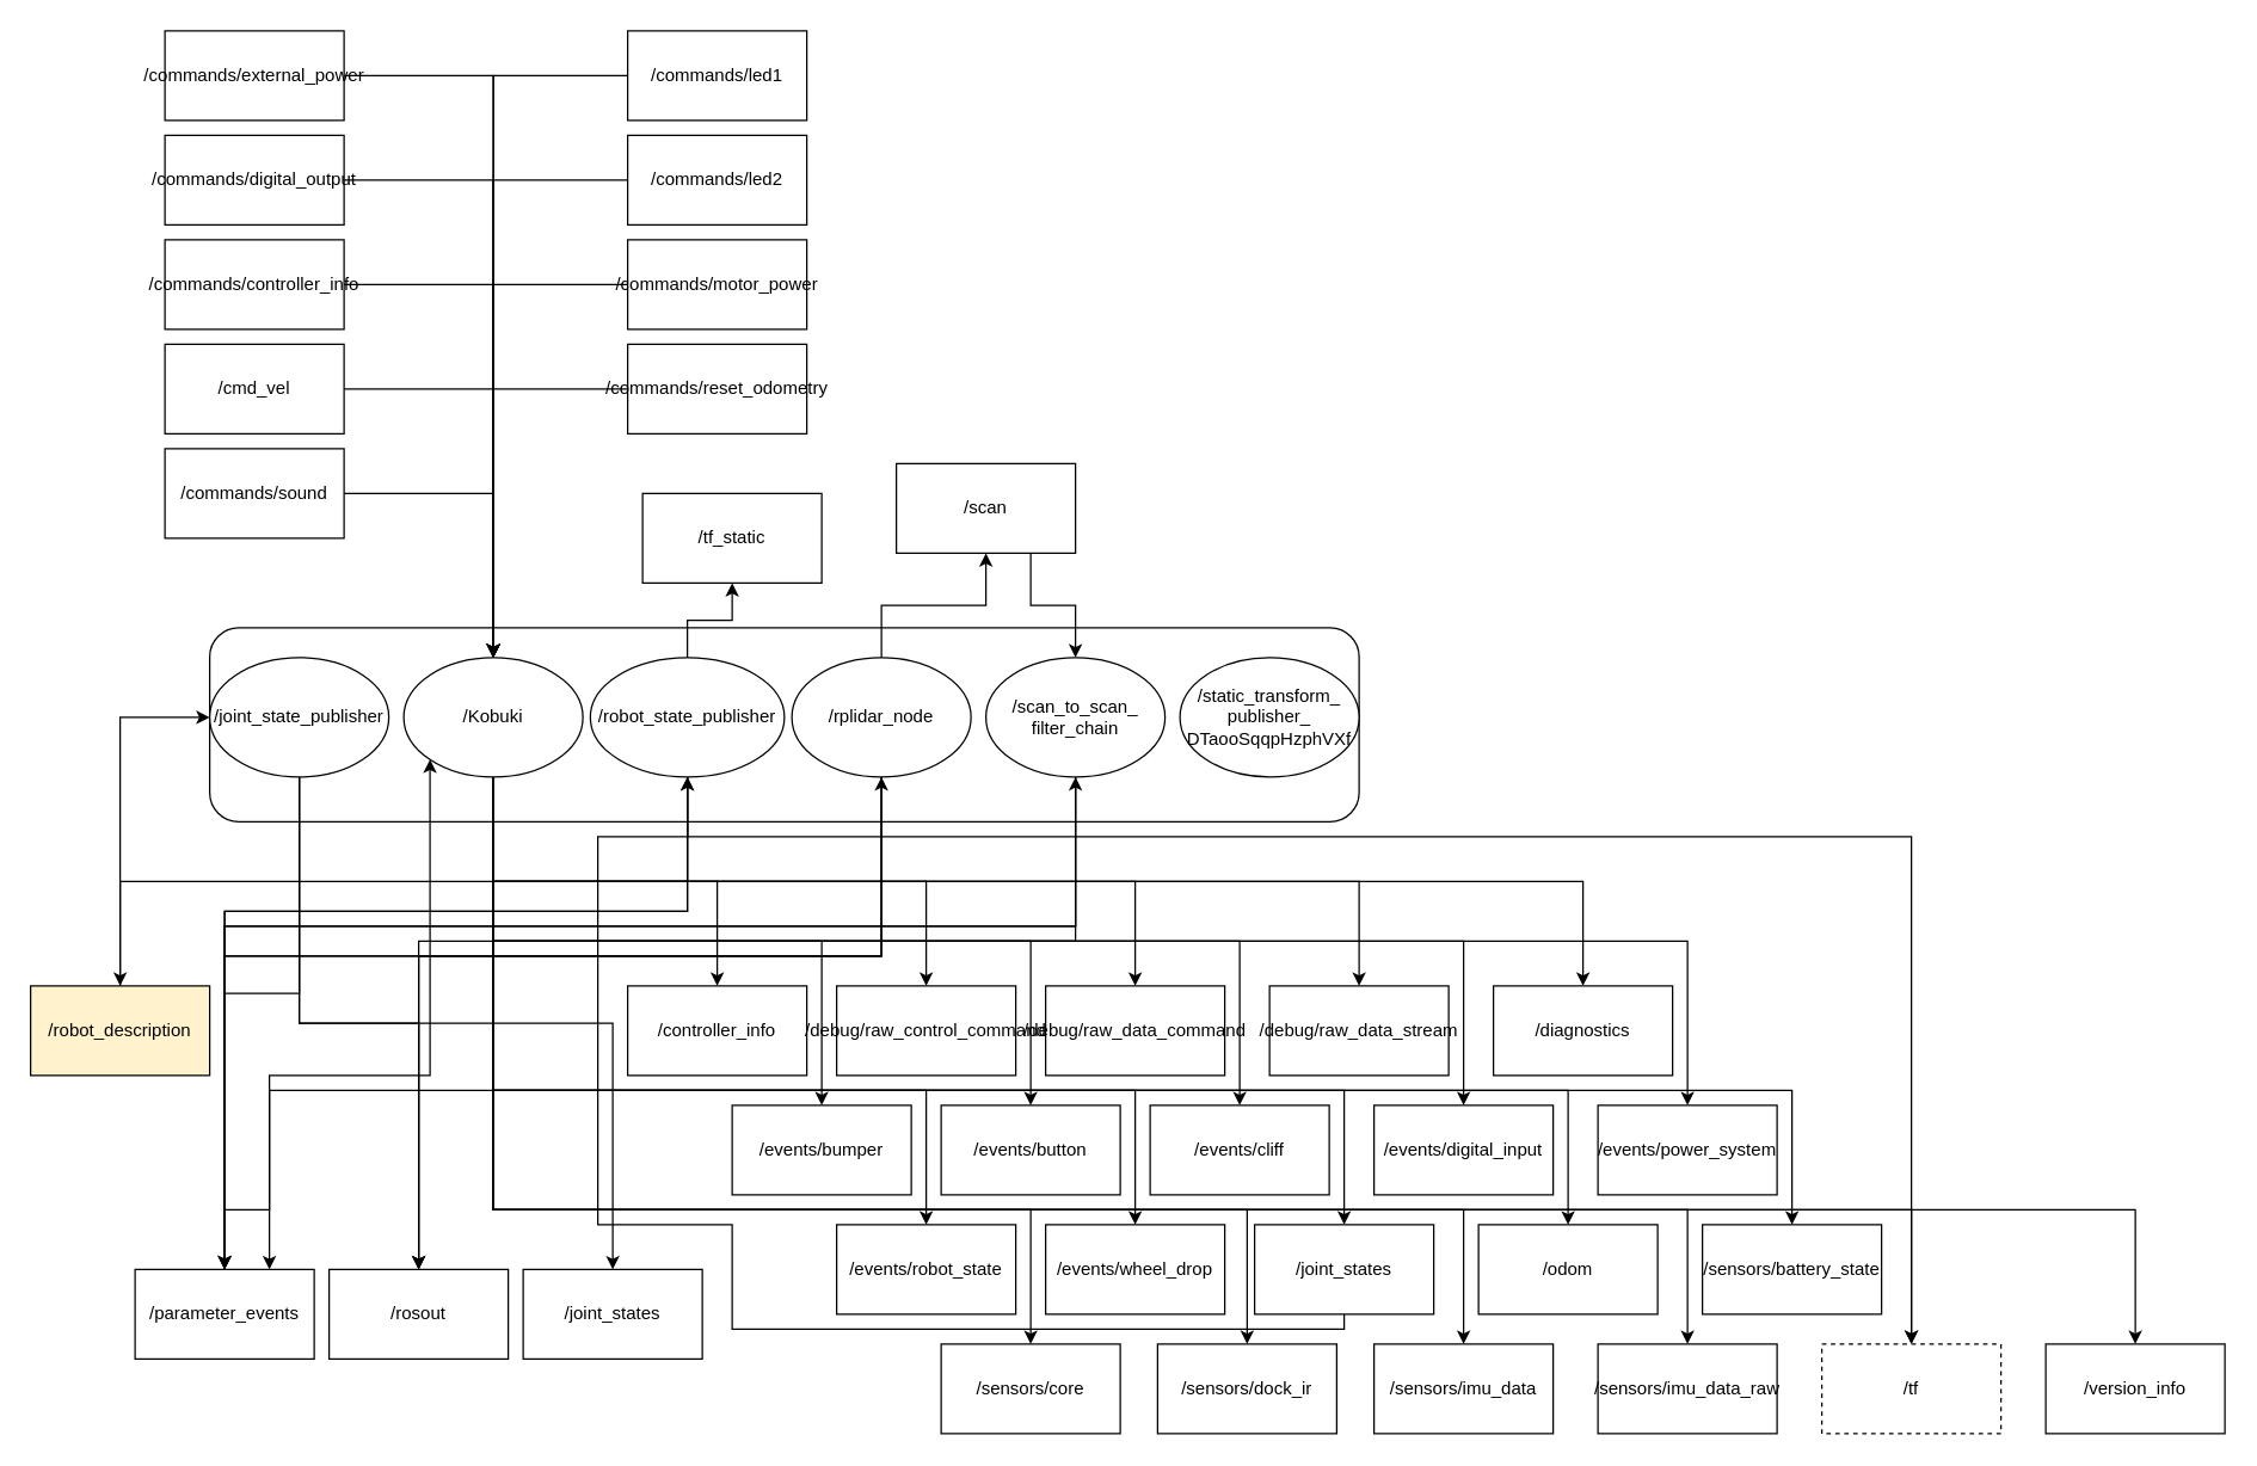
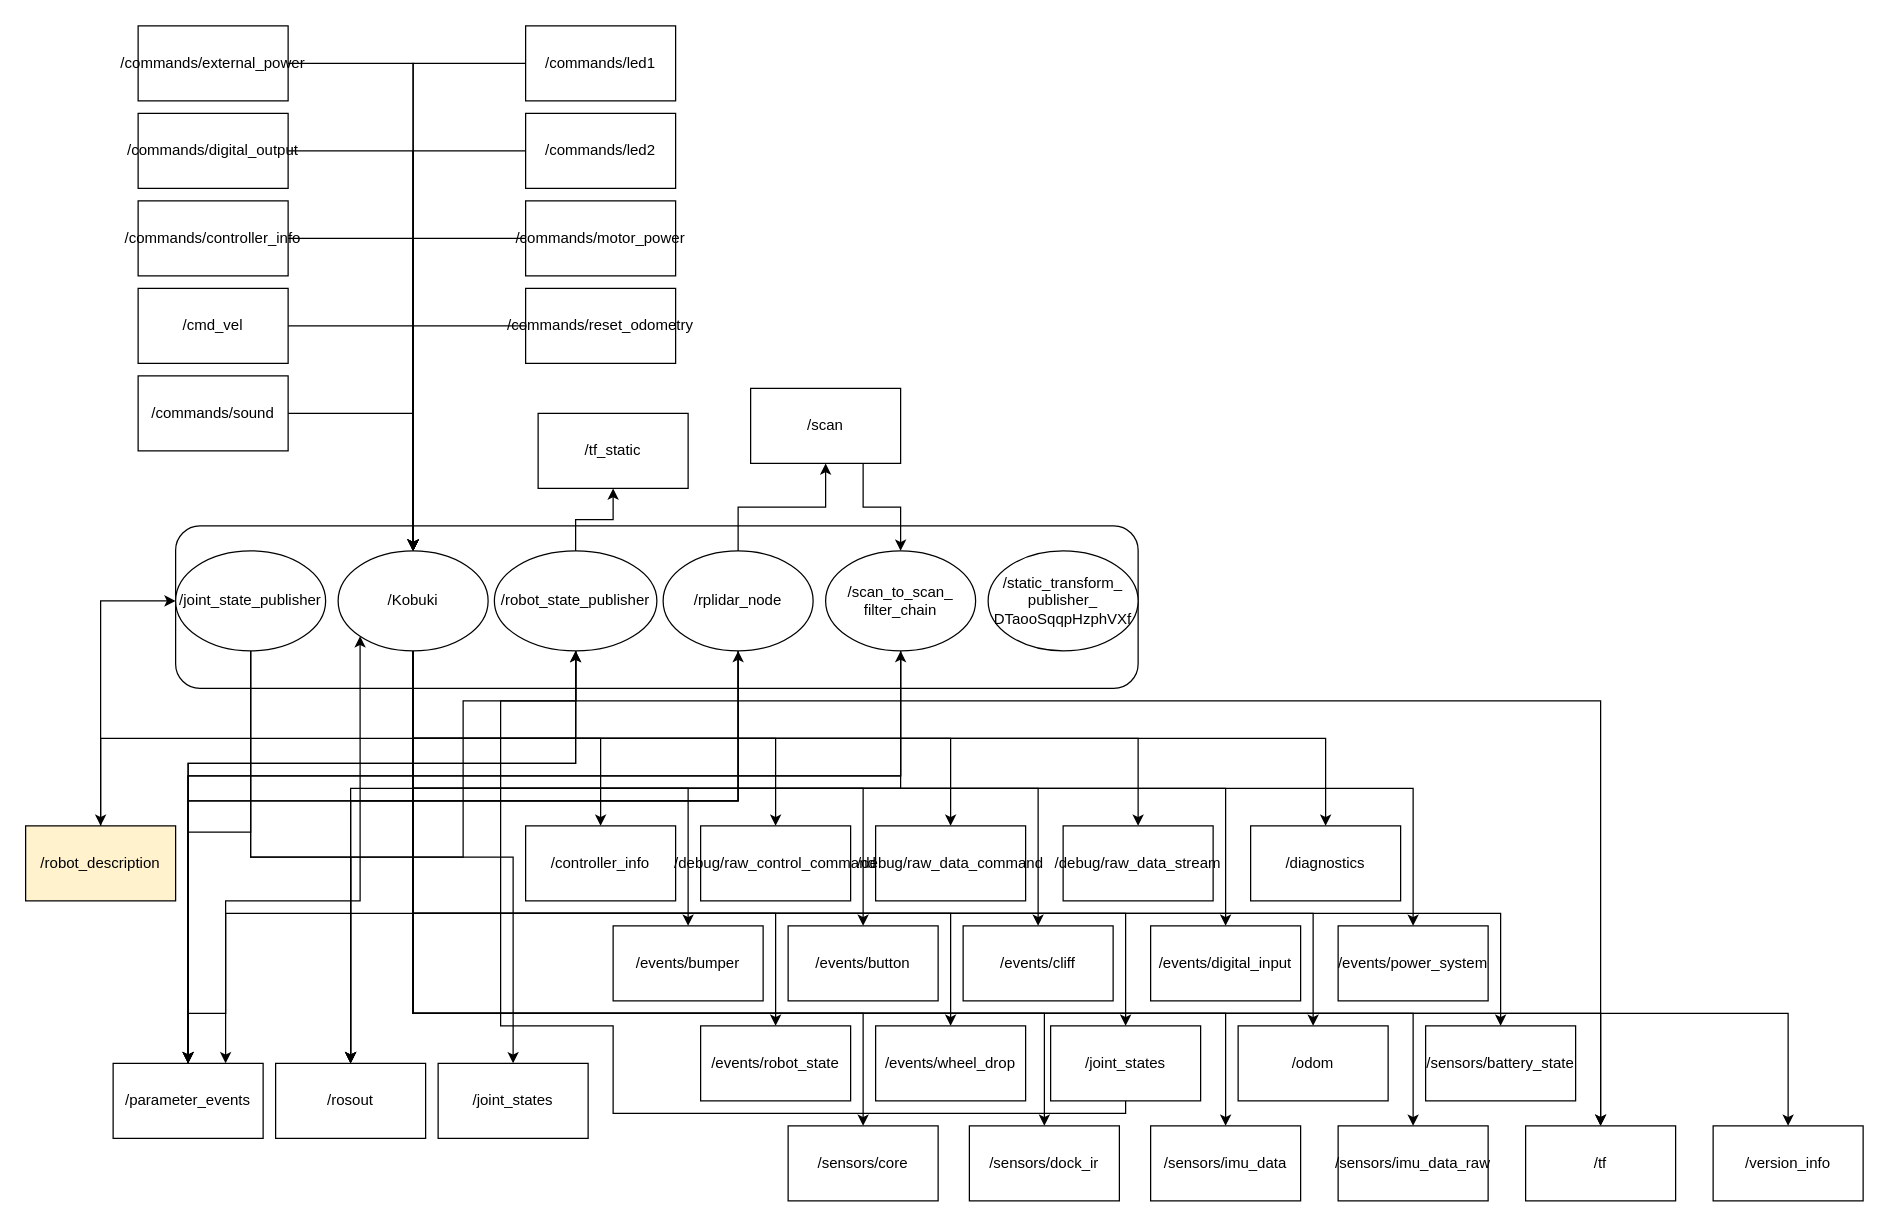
+ <mxCell id="40" style="edgeStyle=orthogonalEdgeStyle;rounded=0;orthogonalLoop=1;jettySize=auto;html=1;exitX=0.5;exitY=1;exitDx=0;exitDy=0;entryX=0.5;entryY=0;entryDx=0;entryDy=0;" edge="1" parent="1" source="43" target="51"><mxGeometry relative="1" as="geometry"><Array as="points"><mxPoint x="460" y="560" /><mxPoint x="370" y="560" /><mxPoint x="370" y="685" /><mxPoint x="280" y="685" /></Array></mxGeometry></mxCell>
- <mxCell id="88" value="/tf" style="rounded=0;whiteSpace=wrap;html=1;dashed=1;" parent="1" vertex="1"><mxGeometry x="1220" y="900" width="120" height="60" as="geometry" /></mxCell>
+ <mxCell id="88" value="/tf" style="rounded=0;whiteSpace=wrap;html=1;" parent="1" vertex="1"><mxGeometry x="1220" y="900" width="120" height="60" as="geometry" /></mxCell>
